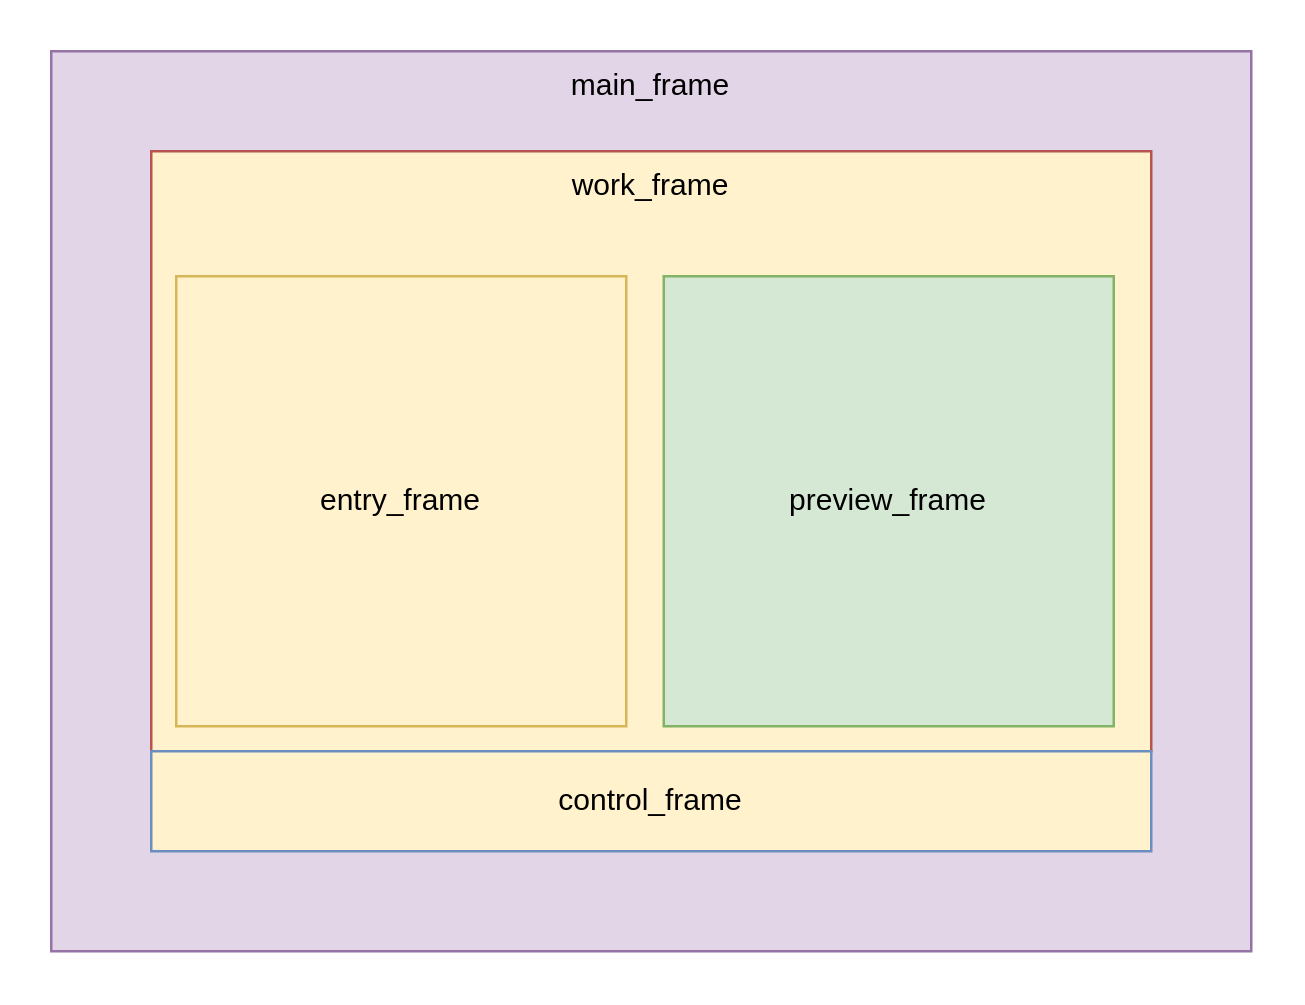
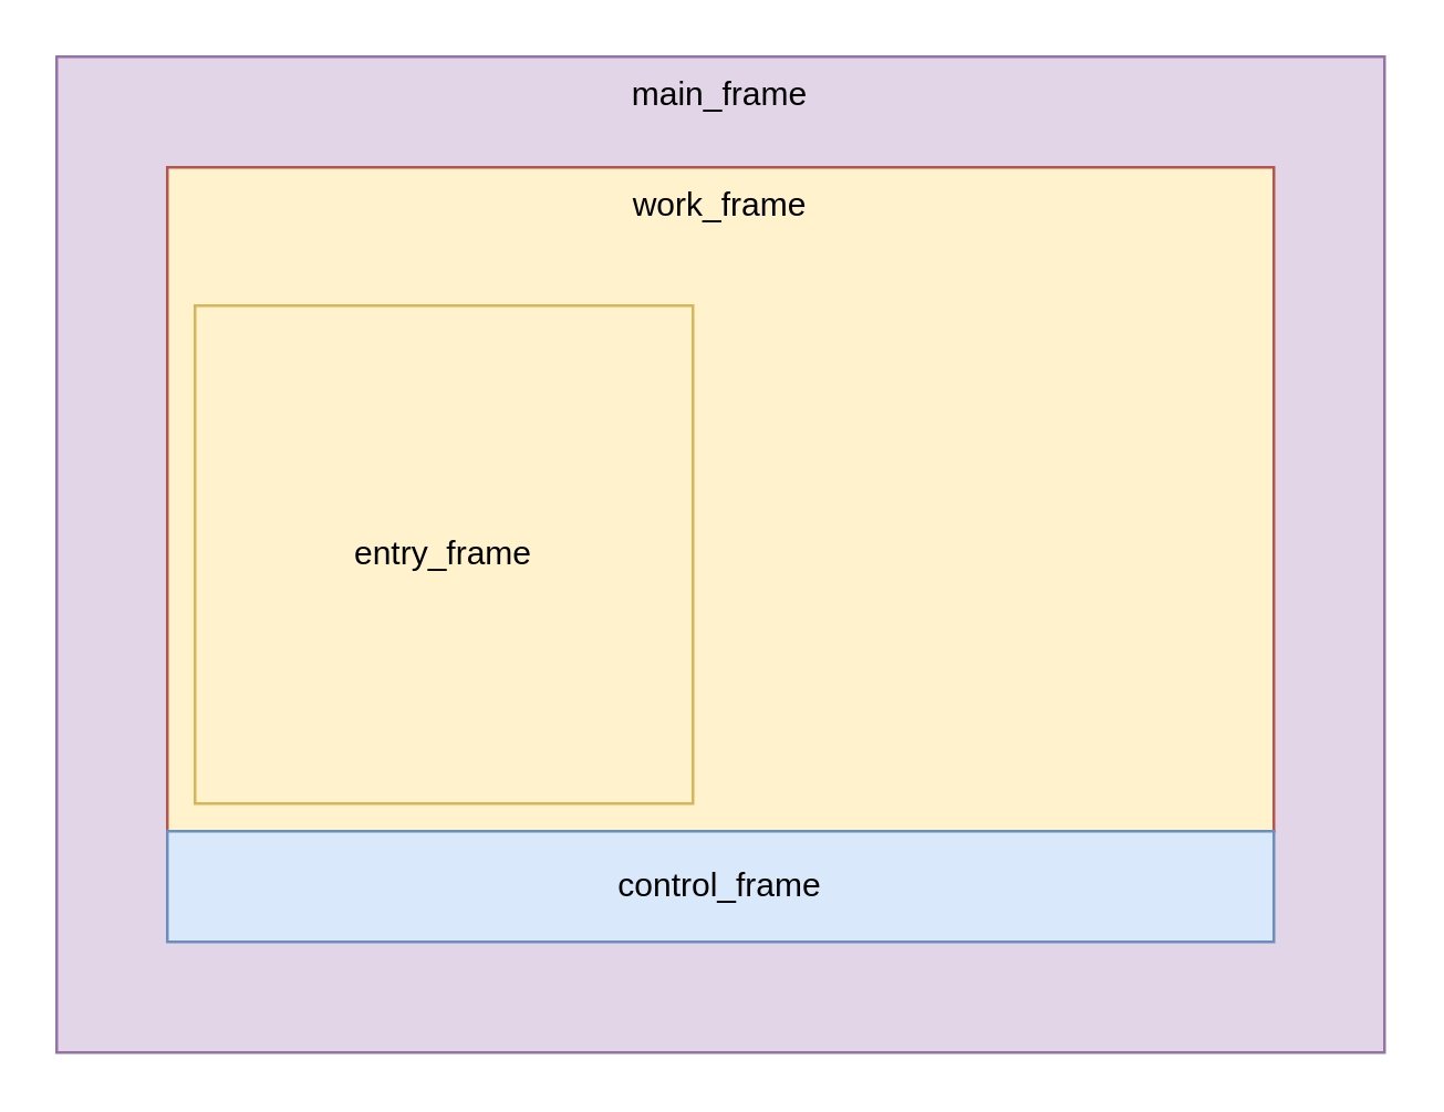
- <mxCell id="5" value="preview_frame" style="whiteSpace=wrap;html=1;aspect=fixed;fillColor=#d5e8d4;strokeColor=#82b366;" parent="1" vertex="1"><mxGeometry x="265" y="110" width="180" height="180" as="geometry" /></mxCell>
- <mxCell id="6" value="control_frame" style="rounded=0;whiteSpace=wrap;html=1;fillColor=#fff2cc;strokeColor=#6c8ebf;" parent="1" vertex="1"><mxGeometry x="60" y="300" width="400" height="40" as="geometry" /></mxCell>
+ <mxCell id="6" value="control_frame" style="rounded=0;whiteSpace=wrap;html=1;fillColor=#dae8fc;strokeColor=#6c8ebf;" parent="1" vertex="1"><mxGeometry x="60" y="300" width="400" height="40" as="geometry" /></mxCell>
